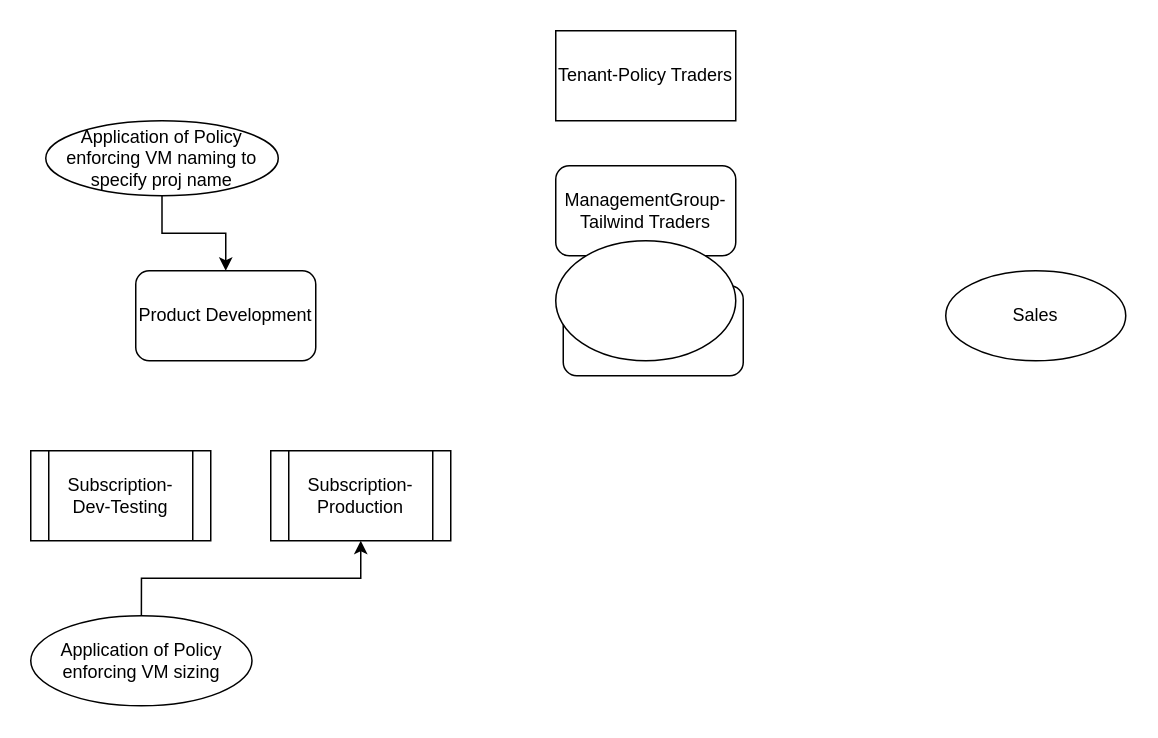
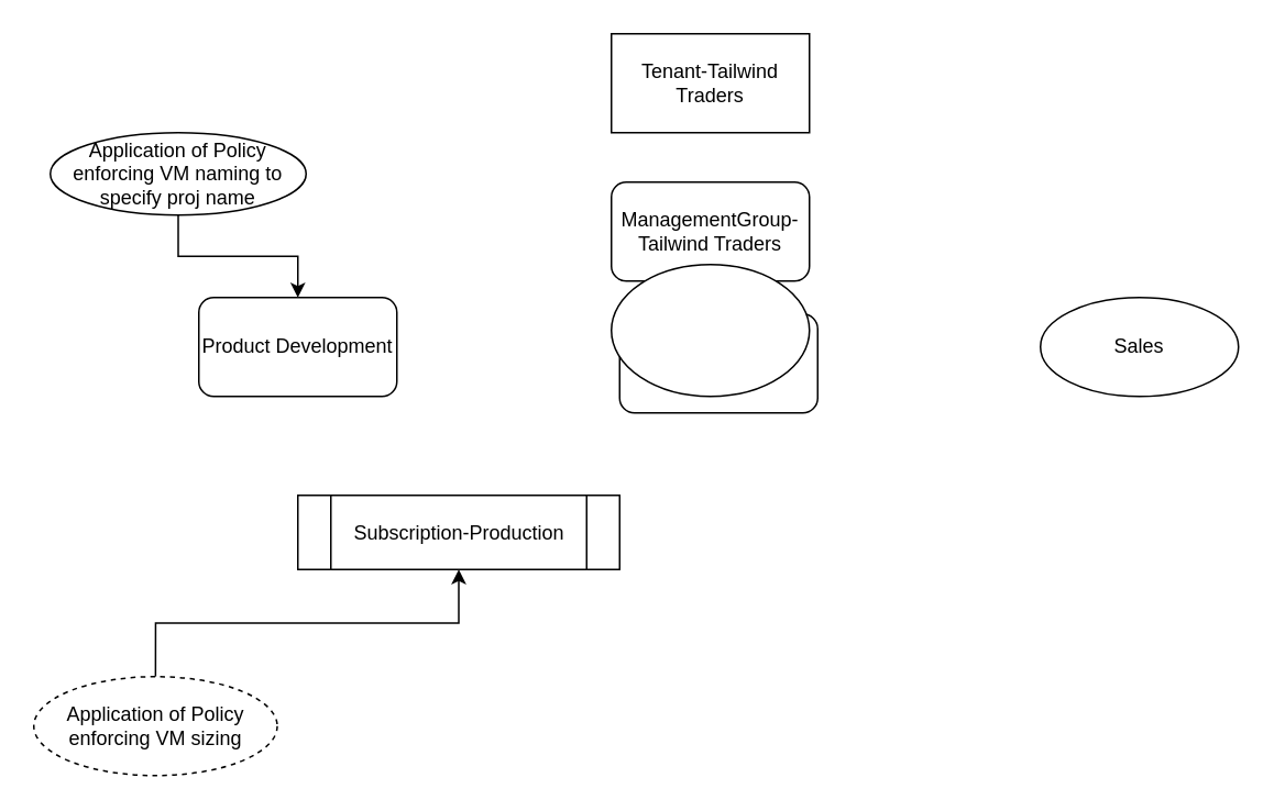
- <mxCell id="2" value="Tenant-Policy Traders&lt;br&gt;" style="rounded=0;whiteSpace=wrap;html=1;" vertex="1" parent="1"><mxGeometry x="370" y="20" width="120" height="60" as="geometry" /></mxCell>
+ <mxCell id="2" value="Tenant-Tailwind Traders&lt;br&gt;" style="rounded=0;whiteSpace=wrap;html=1;" vertex="1" parent="1"><mxGeometry x="370" y="20" width="120" height="60" as="geometry" /></mxCell>
- <mxCell id="4" value="Product Development" style="rounded=1;whiteSpace=wrap;html=1;" vertex="1" parent="1"><mxGeometry x="90" y="180" width="120" height="60" as="geometry" /></mxCell>
+ <mxCell id="4" value="Product Development" style="rounded=1;whiteSpace=wrap;html=1;" vertex="1" parent="1"><mxGeometry x="120" y="180" width="120" height="60" as="geometry" /></mxCell>
- <mxCell id="7" value="Subscription-Dev-Testing" style="shape=process;whiteSpace=wrap;html=1;backgroundOutline=1;" vertex="1" parent="1"><mxGeometry x="20" y="300" width="120" height="60" as="geometry" /></mxCell>
- <mxCell id="8" value="Subscription-Production" style="shape=process;whiteSpace=wrap;html=1;backgroundOutline=1;" vertex="1" parent="1"><mxGeometry x="180" y="300" width="120" height="60" as="geometry" /></mxCell>
+ <mxCell id="8" value="Subscription-Production" style="shape=process;whiteSpace=wrap;html=1;backgroundOutline=1;" vertex="1" parent="1"><mxGeometry x="180" y="300" width="195" height="45" as="geometry" /></mxCell>
- <mxCell id="11" value="Application of Policy enforcing VM sizing" style="ellipse;whiteSpace=wrap;html=1;" vertex="1" parent="1"><mxGeometry x="20" y="410" width="147.5" height="60" as="geometry" /></mxCell>
+ <mxCell id="11" value="Application of Policy enforcing VM sizing" style="ellipse;whiteSpace=wrap;html=1;dashed=1;" vertex="1" parent="1"><mxGeometry x="20" y="410" width="147.5" height="60" as="geometry" /></mxCell>
